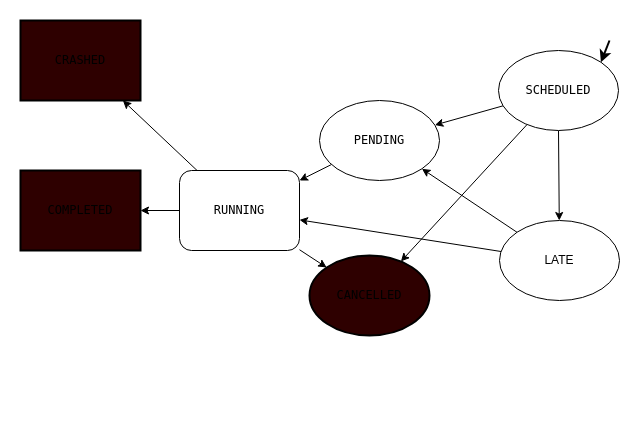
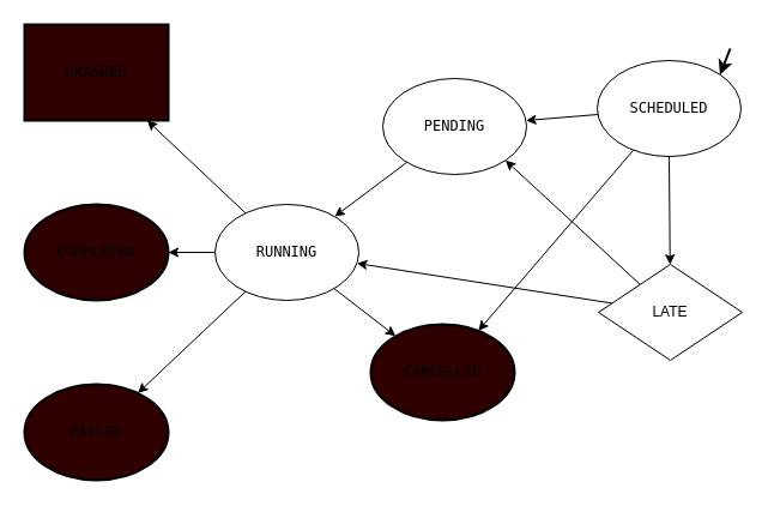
- <mxCell id="18" value="&lt;pre class=&quot;p-code-container p-code-container--block p-code-highlight__code-wrapper&quot;&gt;&lt;code&gt;&lt;span class=&quot;hljs-string&quot;&gt;PENDING&lt;/span&gt;&lt;/code&gt;&lt;/pre&gt;" style="ellipse;whiteSpace=wrap;html=1;" parent="1" vertex="1"><mxGeometry x="319" y="100" width="120" height="80" as="geometry" /></mxCell>
+ <mxCell id="18" value="&lt;pre class=&quot;p-code-container p-code-container--block p-code-highlight__code-wrapper&quot;&gt;&lt;code&gt;&lt;span class=&quot;hljs-string&quot;&gt;PENDING&lt;/span&gt;&lt;/code&gt;&lt;/pre&gt;" style="ellipse;whiteSpace=wrap;html=1;" parent="1" vertex="1"><mxGeometry x="319" y="65" width="120" height="80" as="geometry" /></mxCell>
- <mxCell id="2" value="&lt;pre class=&quot;p-code-container p-code-container--block p-code-highlight__code-wrapper&quot;&gt;&lt;code&gt;COMPLETED&lt;/code&gt;&lt;/pre&gt;" style="whiteSpace=wrap;html=1;strokeWidth=2;fillColor=#2E0000;rounded=0;" parent="1" vertex="1"><mxGeometry x="20" y="170" width="120" height="80" as="geometry" /></mxCell>
+ <mxCell id="2" value="&lt;pre class=&quot;p-code-container p-code-container--block p-code-highlight__code-wrapper&quot;&gt;&lt;code&gt;COMPLETED&lt;/code&gt;&lt;/pre&gt;" style="ellipse;whiteSpace=wrap;html=1;strokeWidth=2;fillColor=#2E0000;" parent="1" vertex="1"><mxGeometry x="20" y="170" width="120" height="80" as="geometry" /></mxCell>
- <mxCell id="7" value="&lt;pre class=&quot;p-code-container p-code-container--block p-code-highlight__code-wrapper&quot;&gt;&lt;code&gt;RUNNING&lt;/code&gt;&lt;/pre&gt;" style="whiteSpace=wrap;html=1;rounded=1;" parent="1" vertex="1"><mxGeometry x="179" y="170" width="120" height="80" as="geometry" /></mxCell>
+ <mxCell id="7" value="&lt;pre class=&quot;p-code-container p-code-container--block p-code-highlight__code-wrapper&quot;&gt;&lt;code&gt;RUNNING&lt;/code&gt;&lt;/pre&gt;" style="ellipse;whiteSpace=wrap;html=1;" parent="1" vertex="1"><mxGeometry x="179" y="170" width="120" height="80" as="geometry" /></mxCell>
- <mxCell id="16" value="LATE" style="ellipse;whiteSpace=wrap;html=1;" parent="1" vertex="1"><mxGeometry x="499" y="220" width="120" height="80" as="geometry" /></mxCell>
+ <mxCell id="16" value="LATE" style="rhombus;whiteSpace=wrap;html=1;" parent="1" vertex="1"><mxGeometry x="499" y="220" width="120" height="80" as="geometry" /></mxCell>
+ <mxCell id="6" style="edgeStyle=none;html=1;" parent="1" source="7" target="20" edge="1"><mxGeometry relative="1" as="geometry" /></mxCell>
- <mxCell id="12" value="&lt;pre class=&quot;p-code-container p-code-container--block p-code-highlight__code-wrapper&quot;&gt;&lt;code&gt;CANCELLED&lt;/code&gt;&lt;/pre&gt;" style="ellipse;whiteSpace=wrap;html=1;strokeWidth=2;fillColor=#2E0000;" parent="1" vertex="1"><mxGeometry x="309" y="255" width="120" height="80" as="geometry" /></mxCell>
+ <mxCell id="12" value="&lt;pre class=&quot;p-code-container p-code-container--block p-code-highlight__code-wrapper&quot;&gt;&lt;code&gt;CANCELLED&lt;/code&gt;&lt;/pre&gt;" style="ellipse;whiteSpace=wrap;html=1;strokeWidth=2;fillColor=#2E0000;" parent="1" vertex="1"><mxGeometry x="309" y="270" width="120" height="80" as="geometry" /></mxCell>
+ <mxCell id="20" value="&lt;pre class=&quot;p-code-container p-code-container--block p-code-highlight__code-wrapper&quot;&gt;&lt;code&gt;FAILED&lt;/code&gt;&lt;/pre&gt;" style="ellipse;whiteSpace=wrap;html=1;strokeWidth=2;fillColor=#2E0000;" parent="1" vertex="1"><mxGeometry x="20" y="320" width="120" height="80" as="geometry" /></mxCell>
